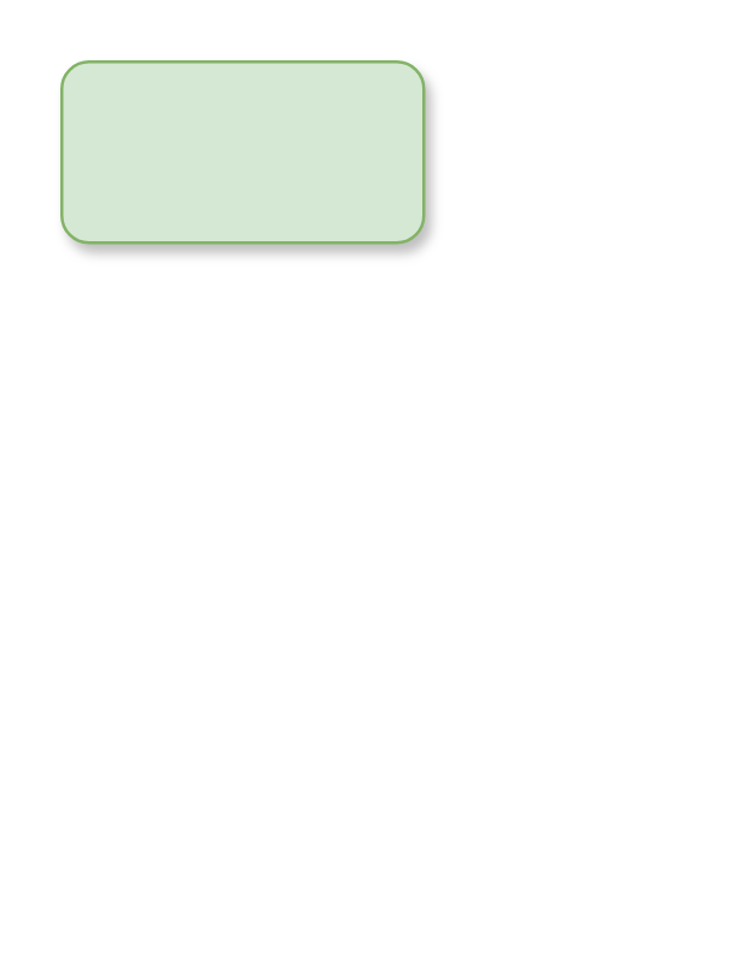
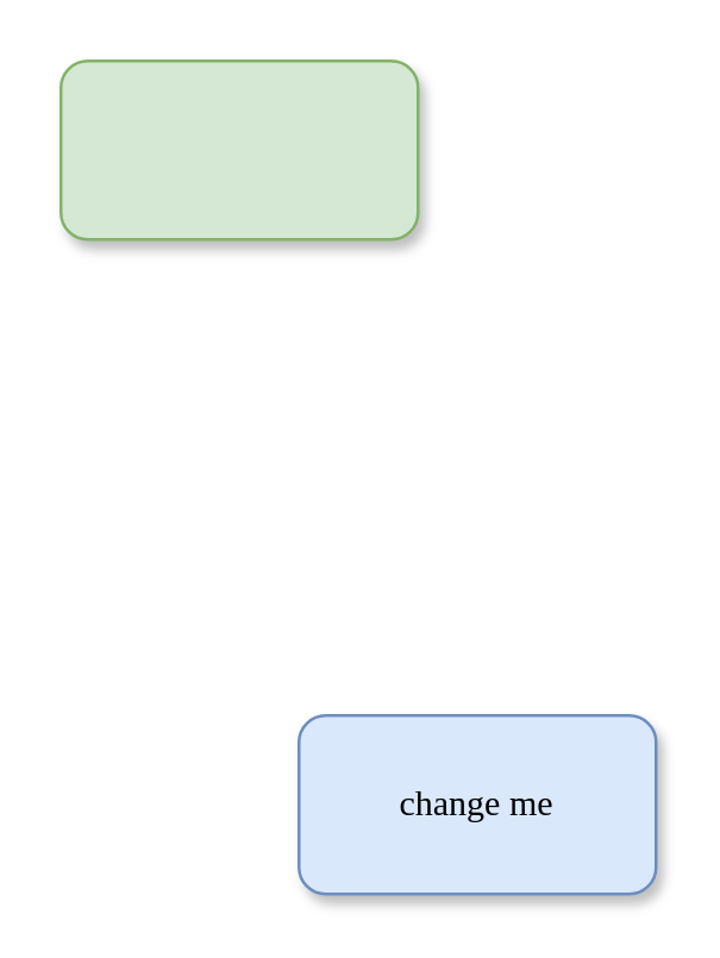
+ <mxCell id="2" value="change me" style="rounded=1;whiteSpace=wrap;html=1;fillColor=#dae8fc;strokeColor=#6c8ebf;shadow=1;fontFamily=Verdana;" vertex="1" parent="1"><mxGeometry x="100" y="240" width="120" height="60" as="geometry" /></mxCell>
